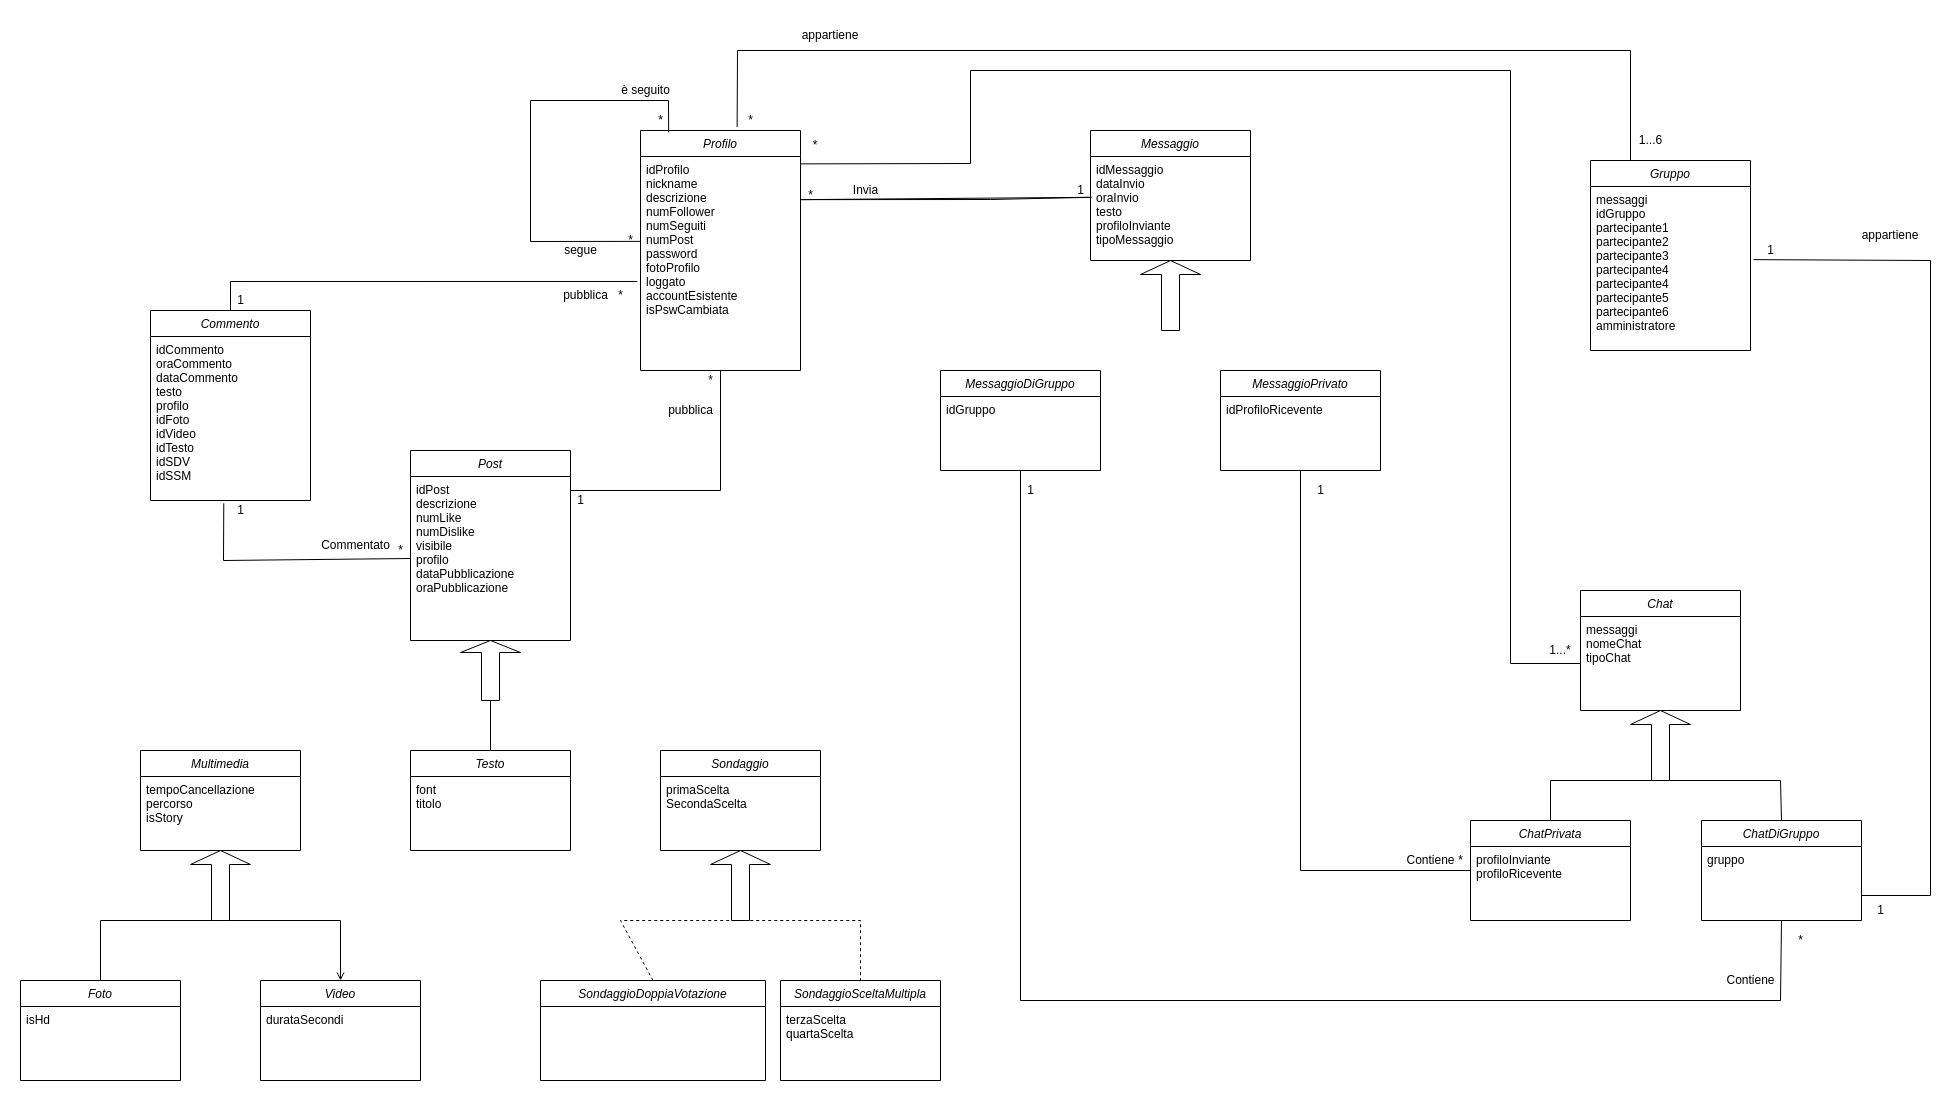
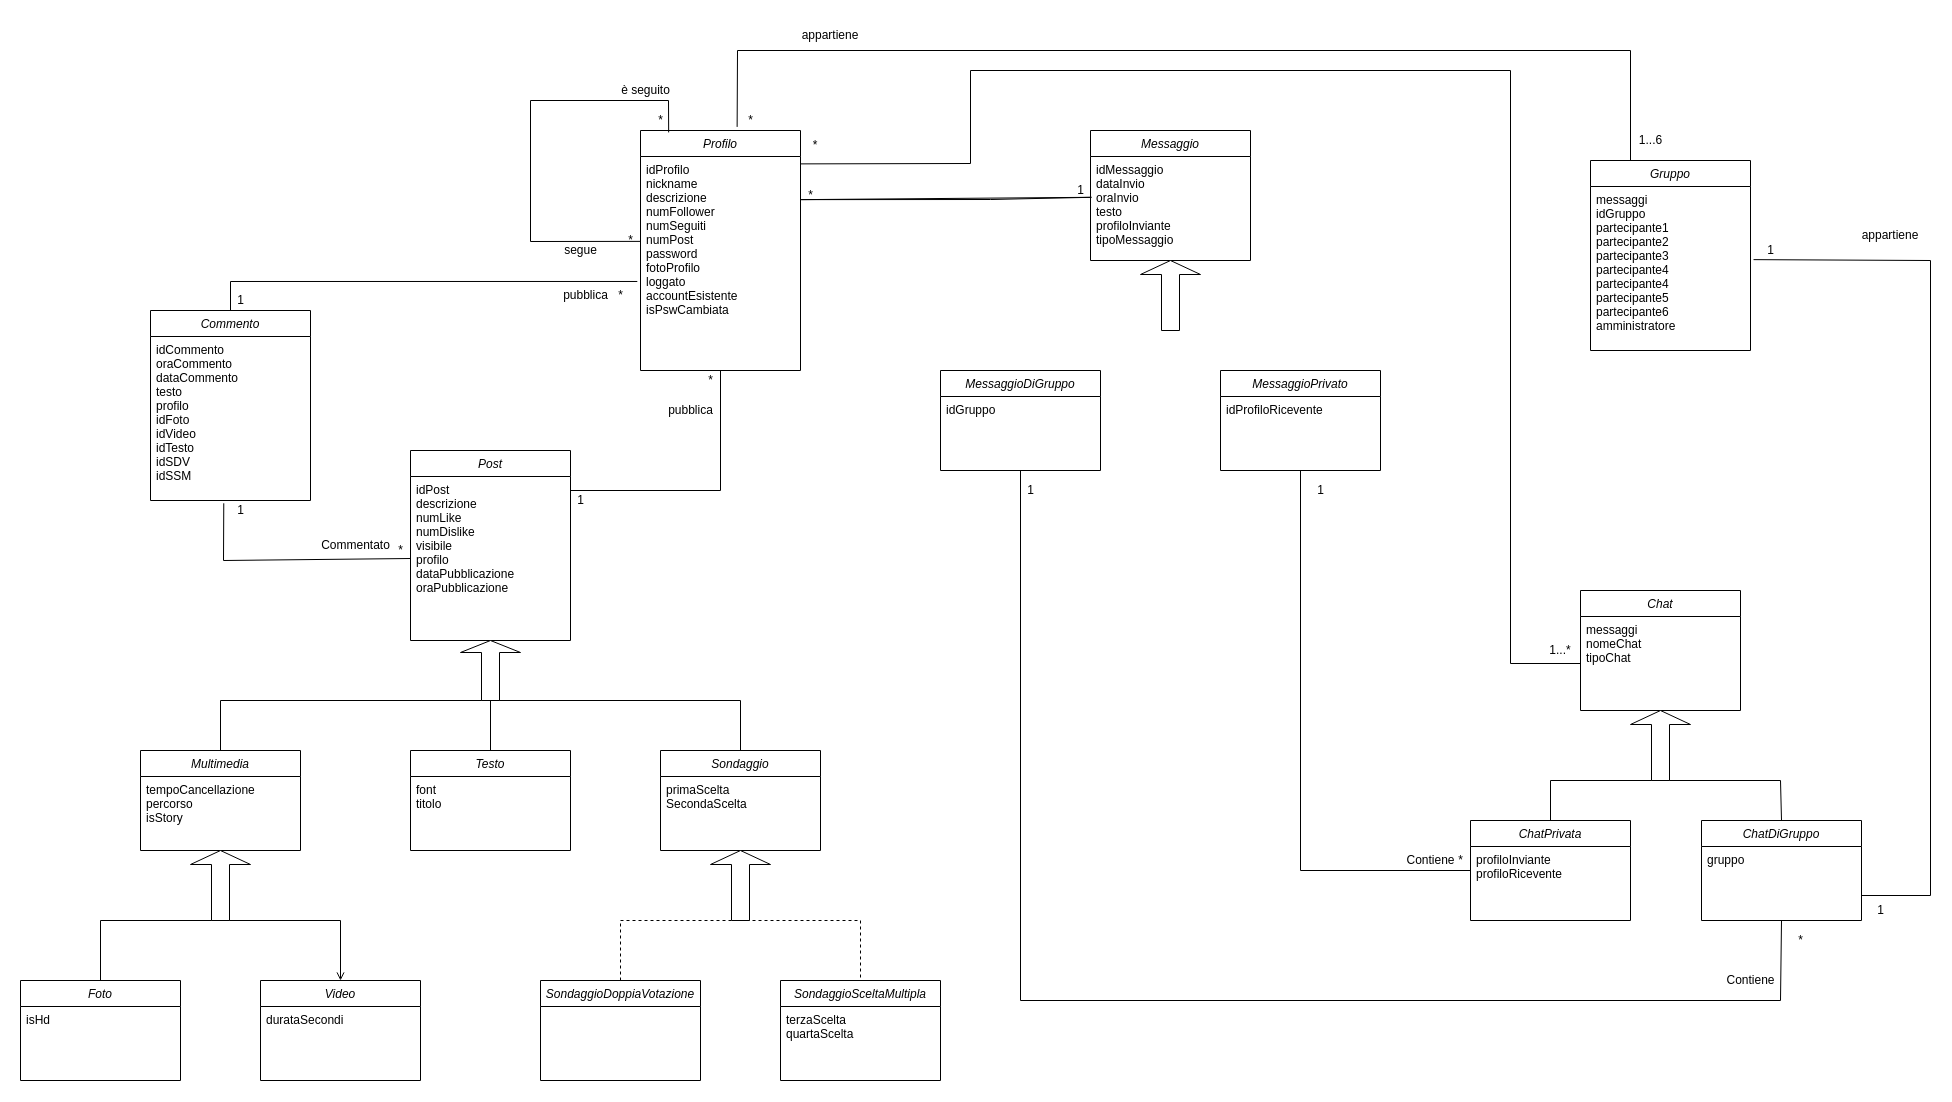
- <mxCell id="16" value="Invia" style="text;html=1;align=center;verticalAlign=middle;resizable=0;points=[];autosize=1;strokeColor=none;fillColor=none;" parent="1" vertex="1"><mxGeometry x="845" y="180" width="40" height="20" as="geometry" /></mxCell>
+ <mxCell id="41" value="" style="endArrow=none;html=1;rounded=0;exitX=0.5;exitY=0;exitDx=0;exitDy=0;entryX=0.5;entryY=0;entryDx=0;entryDy=0;" edge="1" parent="1" source="32" target="36"><mxGeometry width="50" height="50" relative="1" as="geometry"><mxPoint x="220" y="680" as="sourcePoint" /><mxPoint x="740" y="680" as="targetPoint" /><Array as="points"><mxPoint x="220" y="700" /><mxPoint x="740" y="700" /></Array></mxGeometry></mxCell>
- <mxCell id="38" value="SondaggioDoppiaVotazione" style="swimlane;fontStyle=2;align=center;verticalAlign=top;childLayout=stackLayout;horizontal=1;startSize=26;horizontalStack=0;resizeParent=1;resizeLast=0;collapsible=1;marginBottom=0;rounded=0;shadow=0;strokeWidth=1;" vertex="1" parent="1"><mxGeometry x="540" y="980" width="225" height="100" as="geometry"><mxRectangle x="230" y="140" width="160" height="26" as="alternateBounds" /></mxGeometry></mxCell>
+ <mxCell id="38" value="SondaggioDoppiaVotazione" style="swimlane;fontStyle=2;align=center;verticalAlign=top;childLayout=stackLayout;horizontal=1;startSize=26;horizontalStack=0;resizeParent=1;resizeLast=0;collapsible=1;marginBottom=0;rounded=0;shadow=0;strokeWidth=1;" vertex="1" parent="1"><mxGeometry x="540" y="980" width="160" height="100" as="geometry"><mxRectangle x="230" y="140" width="160" height="26" as="alternateBounds" /></mxGeometry></mxCell>
